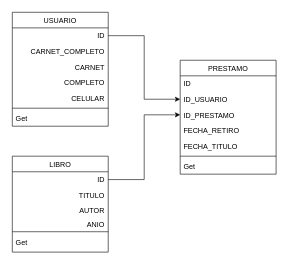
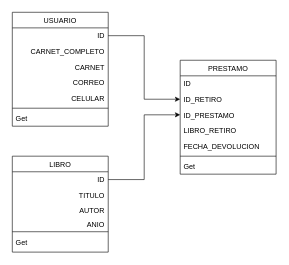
- <mxCell id="6" value="COMPLETO" style="text;align=right;verticalAlign=top;spacingLeft=4;spacingRight=4;overflow=hidden;rotatable=0;points=[[0,0.5],[1,0.5]];portConstraint=eastwest;rounded=0;shadow=0;html=0;" parent="2" vertex="1"><mxGeometry y="104" width="160" height="26" as="geometry" /></mxCell>
+ <mxCell id="6" value="CORREO" style="text;align=right;verticalAlign=top;spacingLeft=4;spacingRight=4;overflow=hidden;rotatable=0;points=[[0,0.5],[1,0.5]];portConstraint=eastwest;rounded=0;shadow=0;html=0;" parent="2" vertex="1"><mxGeometry y="104" width="160" height="26" as="geometry" /></mxCell>
- <mxCell id="19" value="ID_USUARIO" style="text;align=left;verticalAlign=top;spacingLeft=4;spacingRight=4;overflow=hidden;rotatable=0;points=[[0,0.5],[1,0.5]];portConstraint=eastwest;rounded=0;shadow=0;html=0;" vertex="1" parent="17"><mxGeometry y="52" width="160" height="26" as="geometry" /></mxCell>
+ <mxCell id="19" value="ID_RETIRO" style="text;align=left;verticalAlign=top;spacingLeft=4;spacingRight=4;overflow=hidden;rotatable=0;points=[[0,0.5],[1,0.5]];portConstraint=eastwest;rounded=0;shadow=0;html=0;" vertex="1" parent="17"><mxGeometry y="52" width="160" height="26" as="geometry" /></mxCell>
- <mxCell id="21" value="FECHA_RETIRO" style="text;align=left;verticalAlign=top;spacingLeft=4;spacingRight=4;overflow=hidden;rotatable=0;points=[[0,0.5],[1,0.5]];portConstraint=eastwest;rounded=0;shadow=0;html=0;" vertex="1" parent="17"><mxGeometry y="104" width="160" height="26" as="geometry" /></mxCell>
+ <mxCell id="21" value="LIBRO_RETIRO" style="text;align=left;verticalAlign=top;spacingLeft=4;spacingRight=4;overflow=hidden;rotatable=0;points=[[0,0.5],[1,0.5]];portConstraint=eastwest;rounded=0;shadow=0;html=0;" vertex="1" parent="17"><mxGeometry y="104" width="160" height="26" as="geometry" /></mxCell>
- <mxCell id="22" value="FECHA_TITULO" style="text;align=left;verticalAlign=top;spacingLeft=4;spacingRight=4;overflow=hidden;rotatable=0;points=[[0,0.5],[1,0.5]];portConstraint=eastwest;rounded=0;shadow=0;html=0;" vertex="1" parent="17"><mxGeometry y="130" width="160" height="26" as="geometry" /></mxCell>
+ <mxCell id="22" value="FECHA_DEVOLUCION" style="text;align=left;verticalAlign=top;spacingLeft=4;spacingRight=4;overflow=hidden;rotatable=0;points=[[0,0.5],[1,0.5]];portConstraint=eastwest;rounded=0;shadow=0;html=0;" vertex="1" parent="17"><mxGeometry y="130" width="160" height="26" as="geometry" /></mxCell>
